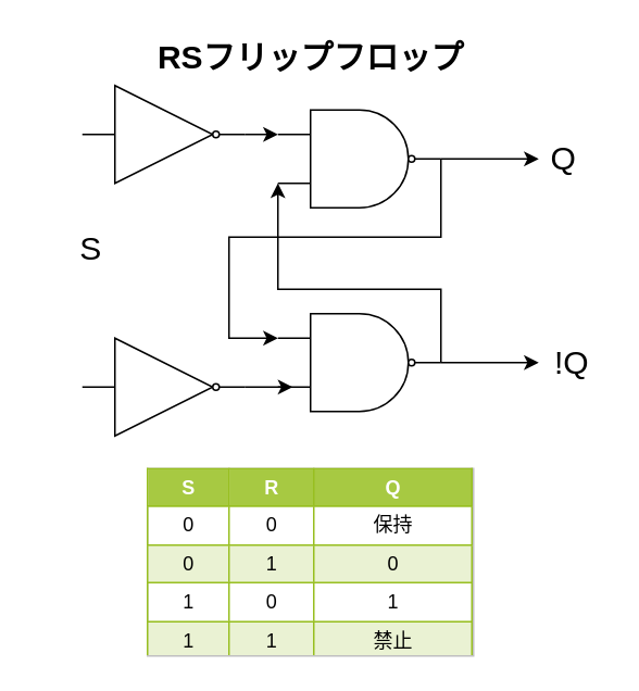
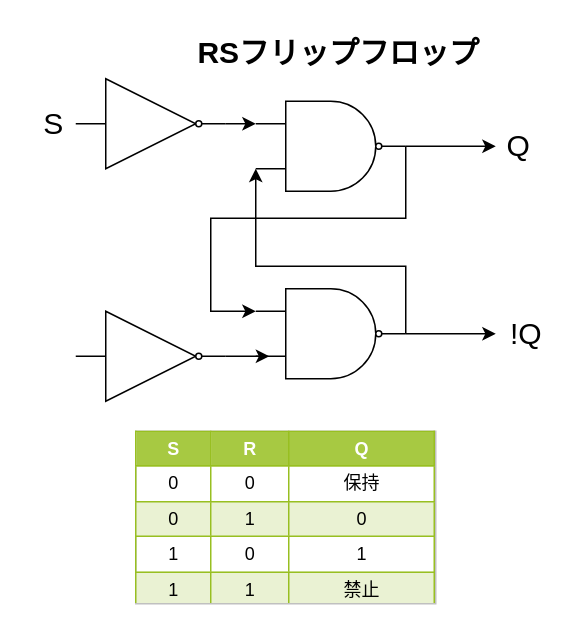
- <mxCell id="15" value="&lt;font style=&quot;font-size: 20px&quot;&gt;&lt;b&gt;RSフリップフロップ&lt;/b&gt;&lt;/font&gt;" style="text;html=1;resizable=0;points=[];autosize=1;align=center;verticalAlign=top;spacingTop=-4;" vertex="1" parent="1"><mxGeometry x="90" y="20" width="200" height="20" as="geometry" /></mxCell>
+ <mxCell id="15" value="&lt;font style=&quot;font-size: 20px&quot;&gt;&lt;b&gt;RSフリップフロップ&lt;/b&gt;&lt;/font&gt;" style="text;html=1;resizable=0;points=[];autosize=1;align=center;verticalAlign=top;spacingTop=-4;" vertex="1" parent="1"><mxGeometry x="125" y="20" width="200" height="20" as="geometry" /></mxCell>
- <mxCell id="12" value="&lt;font style=&quot;font-size: 20px&quot;&gt;S&lt;/font&gt;" style="text;html=1;resizable=0;points=[];autosize=1;align=center;verticalAlign=top;spacingTop=-4;" vertex="1" parent="1"><mxGeometry x="40" y="137" width="30" height="20" as="geometry" /></mxCell>
+ <mxCell id="12" value="&lt;font style=&quot;font-size: 20px&quot;&gt;S&lt;/font&gt;" style="text;html=1;resizable=0;points=[];autosize=1;align=center;verticalAlign=top;spacingTop=-4;" vertex="1" parent="1"><mxGeometry x="20" y="67" width="30" height="20" as="geometry" /></mxCell>
